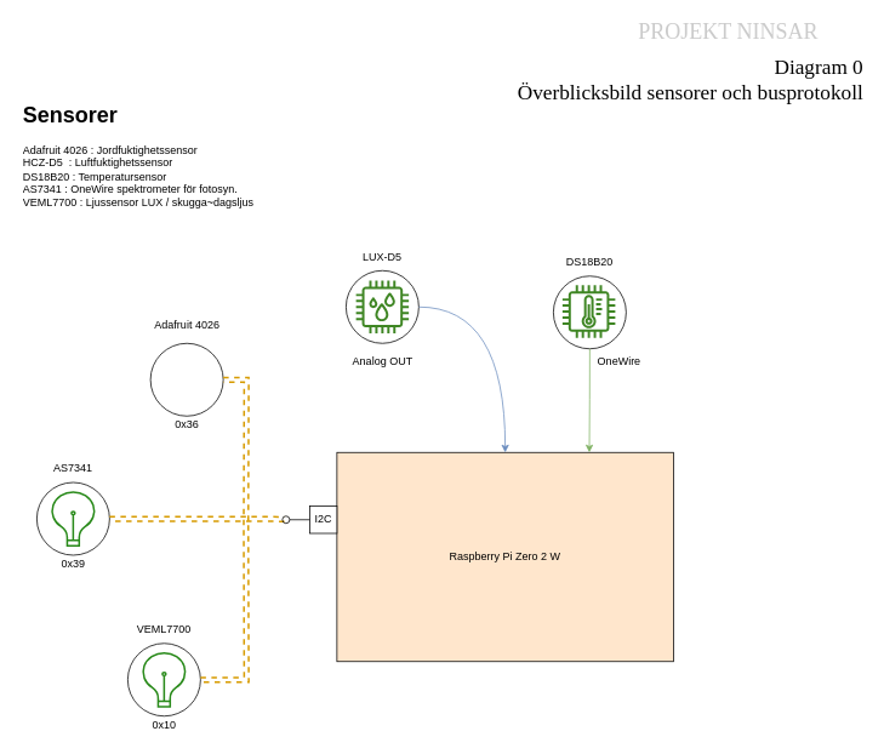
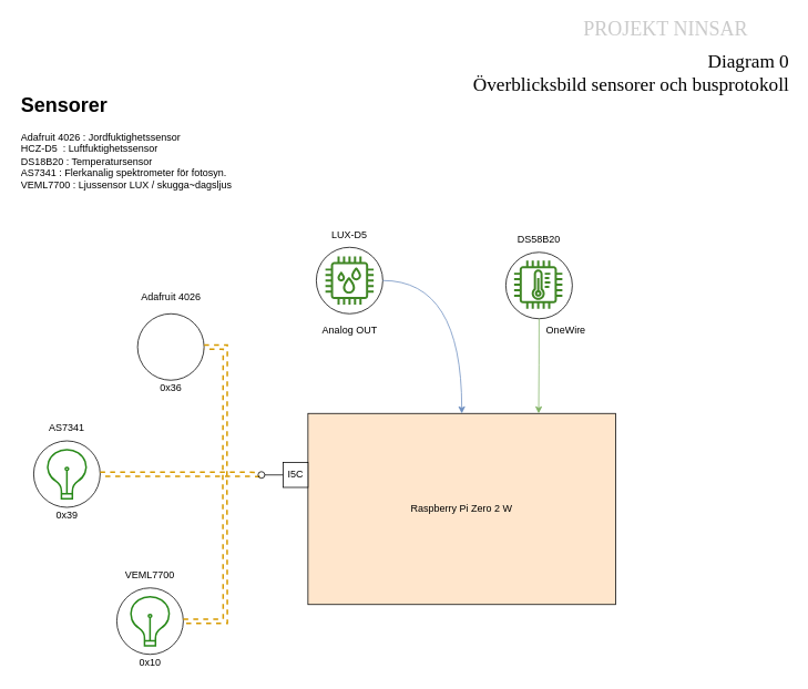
- <mxCell id="22" value="&lt;h1&gt;Sensorer&lt;/h1&gt;&lt;div&gt;Adafruit 4026 : Jordfuktighetssensor&lt;/div&gt;&lt;div&gt;HCZ-D5&amp;nbsp; : Luftfuktighetssensor&lt;/div&gt;&lt;div&gt;DS18B20 : Temperatursensor&lt;/div&gt;&lt;div&gt;AS7341 : OneWire spektrometer för fotosyn.&lt;/div&gt;&lt;div&gt;VEML7700 : Ljussensor LUX / skugga~dagsljus&lt;/div&gt;" style="text;html=1;strokeColor=none;fillColor=none;spacing=5;spacingTop=-20;whiteSpace=wrap;overflow=hidden;rounded=0;" vertex="1" parent="1"><mxGeometry x="20" y="107" width="280" height="140" as="geometry" /></mxCell>
+ <mxCell id="22" value="&lt;h1&gt;Sensorer&lt;/h1&gt;&lt;div&gt;Adafruit 4026 : Jordfuktighetssensor&lt;/div&gt;&lt;div&gt;HCZ-D5&amp;nbsp; : Luftfuktighetssensor&lt;/div&gt;&lt;div&gt;DS18B20 : Temperatursensor&lt;/div&gt;&lt;div&gt;AS7341 : Flerkanalig spektrometer för fotosyn.&lt;/div&gt;&lt;div&gt;VEML7700 : Ljussensor LUX / skugga~dagsljus&lt;/div&gt;" style="text;html=1;strokeColor=none;fillColor=none;spacing=5;spacingTop=-20;whiteSpace=wrap;overflow=hidden;rounded=0;" vertex="1" parent="1"><mxGeometry x="20" y="107" width="280" height="140" as="geometry" /></mxCell>
- <mxCell id="6" value="DS18B20" style="text;html=1;strokeColor=none;fillColor=none;align=center;verticalAlign=middle;whiteSpace=wrap;rounded=0;" vertex="1" parent="2"><mxGeometry x="10" width="60" height="30" as="geometry" /></mxCell>
+ <mxCell id="6" value="DS58B20" style="text;html=1;strokeColor=none;fillColor=none;align=center;verticalAlign=middle;whiteSpace=wrap;rounded=0;" vertex="1" parent="2"><mxGeometry x="10" width="60" height="30" as="geometry" /></mxCell>
- <mxCell id="36" value="I2C" style="text;html=1;align=center;verticalAlign=middle;resizable=0;points=[];autosize=1;strokeColor=none;fillColor=none;" vertex="1" parent="1"><mxGeometry x="340" y="561" width="30" height="20" as="geometry" /></mxCell>
+ <mxCell id="36" value="I5C" style="text;html=1;align=center;verticalAlign=middle;resizable=0;points=[];autosize=1;strokeColor=none;fillColor=none;" vertex="1" parent="1"><mxGeometry x="340" y="561" width="30" height="20" as="geometry" /></mxCell>
